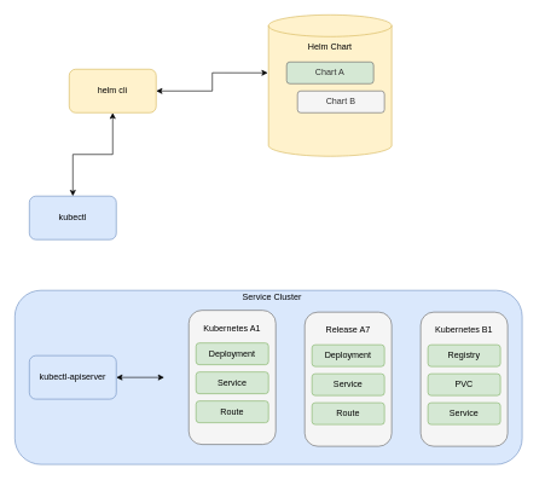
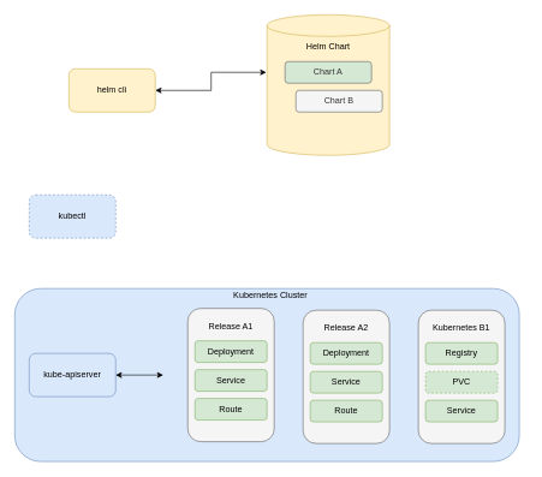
- <mxCell id="4" style="edgeStyle=orthogonalEdgeStyle;rounded=0;orthogonalLoop=1;jettySize=auto;html=1;exitX=0.5;exitY=1;exitDx=0;exitDy=0;entryX=0.5;entryY=0;entryDx=0;entryDy=0;startArrow=classic;startFill=1;" edge="1" parent="1" source="5" target="6"><mxGeometry relative="1" as="geometry" /></mxCell>
- <mxCell id="6" value="kubectl" style="rounded=1;whiteSpace=wrap;html=1;fillColor=#dae8fc;strokeColor=#6c8ebf;" vertex="1" parent="1"><mxGeometry x="40" y="270" width="120" height="60" as="geometry" /></mxCell>
+ <mxCell id="6" value="kubectl" style="rounded=1;whiteSpace=wrap;html=1;fillColor=#dae8fc;strokeColor=#6c8ebf;dashed=1;" vertex="1" parent="1"><mxGeometry x="40" y="270" width="120" height="60" as="geometry" /></mxCell>
- <mxCell id="27" value="Service Cluster" style="text;html=1;strokeColor=none;fillColor=none;align=center;verticalAlign=middle;whiteSpace=wrap;rounded=0;" vertex="1" parent="1"><mxGeometry x="20" y="400" width="710" height="20" as="geometry" /></mxCell>
+ <mxCell id="27" value="Kubernetes Cluster" style="text;html=1;strokeColor=none;fillColor=none;align=center;verticalAlign=middle;whiteSpace=wrap;rounded=0;" vertex="1" parent="1"><mxGeometry x="20" y="400" width="710" height="20" as="geometry" /></mxCell>
- <mxCell id="11" value="Kubernetes A1" style="text;html=1;strokeColor=none;fillColor=none;align=center;verticalAlign=middle;whiteSpace=wrap;rounded=0;" vertex="1" parent="9"><mxGeometry y="15" width="120" height="20" as="geometry" /></mxCell>
+ <mxCell id="11" value="Release A1" style="text;html=1;strokeColor=none;fillColor=none;align=center;verticalAlign=middle;whiteSpace=wrap;rounded=0;" vertex="1" parent="9"><mxGeometry y="15" width="120" height="20" as="geometry" /></mxCell>
- <mxCell id="17" value="Release A7" style="text;html=1;strokeColor=none;fillColor=none;align=center;verticalAlign=middle;whiteSpace=wrap;rounded=0;" vertex="1" parent="15"><mxGeometry y="15" width="120" height="20" as="geometry" /></mxCell>
+ <mxCell id="17" value="Release A2" style="text;html=1;strokeColor=none;fillColor=none;align=center;verticalAlign=middle;whiteSpace=wrap;rounded=0;" vertex="1" parent="15"><mxGeometry y="15" width="120" height="20" as="geometry" /></mxCell>
- <mxCell id="8" value="kubectl-apiserver" style="rounded=1;whiteSpace=wrap;html=1;fillColor=#dae8fc;strokeColor=#6c8ebf;" vertex="1" parent="1"><mxGeometry x="40" y="490" width="120" height="60" as="geometry" /></mxCell>
+ <mxCell id="8" value="kube-apiserver" style="rounded=1;whiteSpace=wrap;html=1;fillColor=#dae8fc;strokeColor=#6c8ebf;" vertex="1" parent="1"><mxGeometry x="40" y="490" width="120" height="60" as="geometry" /></mxCell>
- <mxCell id="25" value="PVC" style="rounded=1;whiteSpace=wrap;html=1;fillColor=#d5e8d4;strokeColor=#82b366;" vertex="1" parent="21"><mxGeometry x="10" y="85" width="100" height="30" as="geometry" /></mxCell>
+ <mxCell id="25" value="PVC" style="rounded=1;whiteSpace=wrap;html=1;fillColor=#d5e8d4;strokeColor=#82b366;dashed=1;" vertex="1" parent="21"><mxGeometry x="10" y="85" width="100" height="30" as="geometry" /></mxCell>
